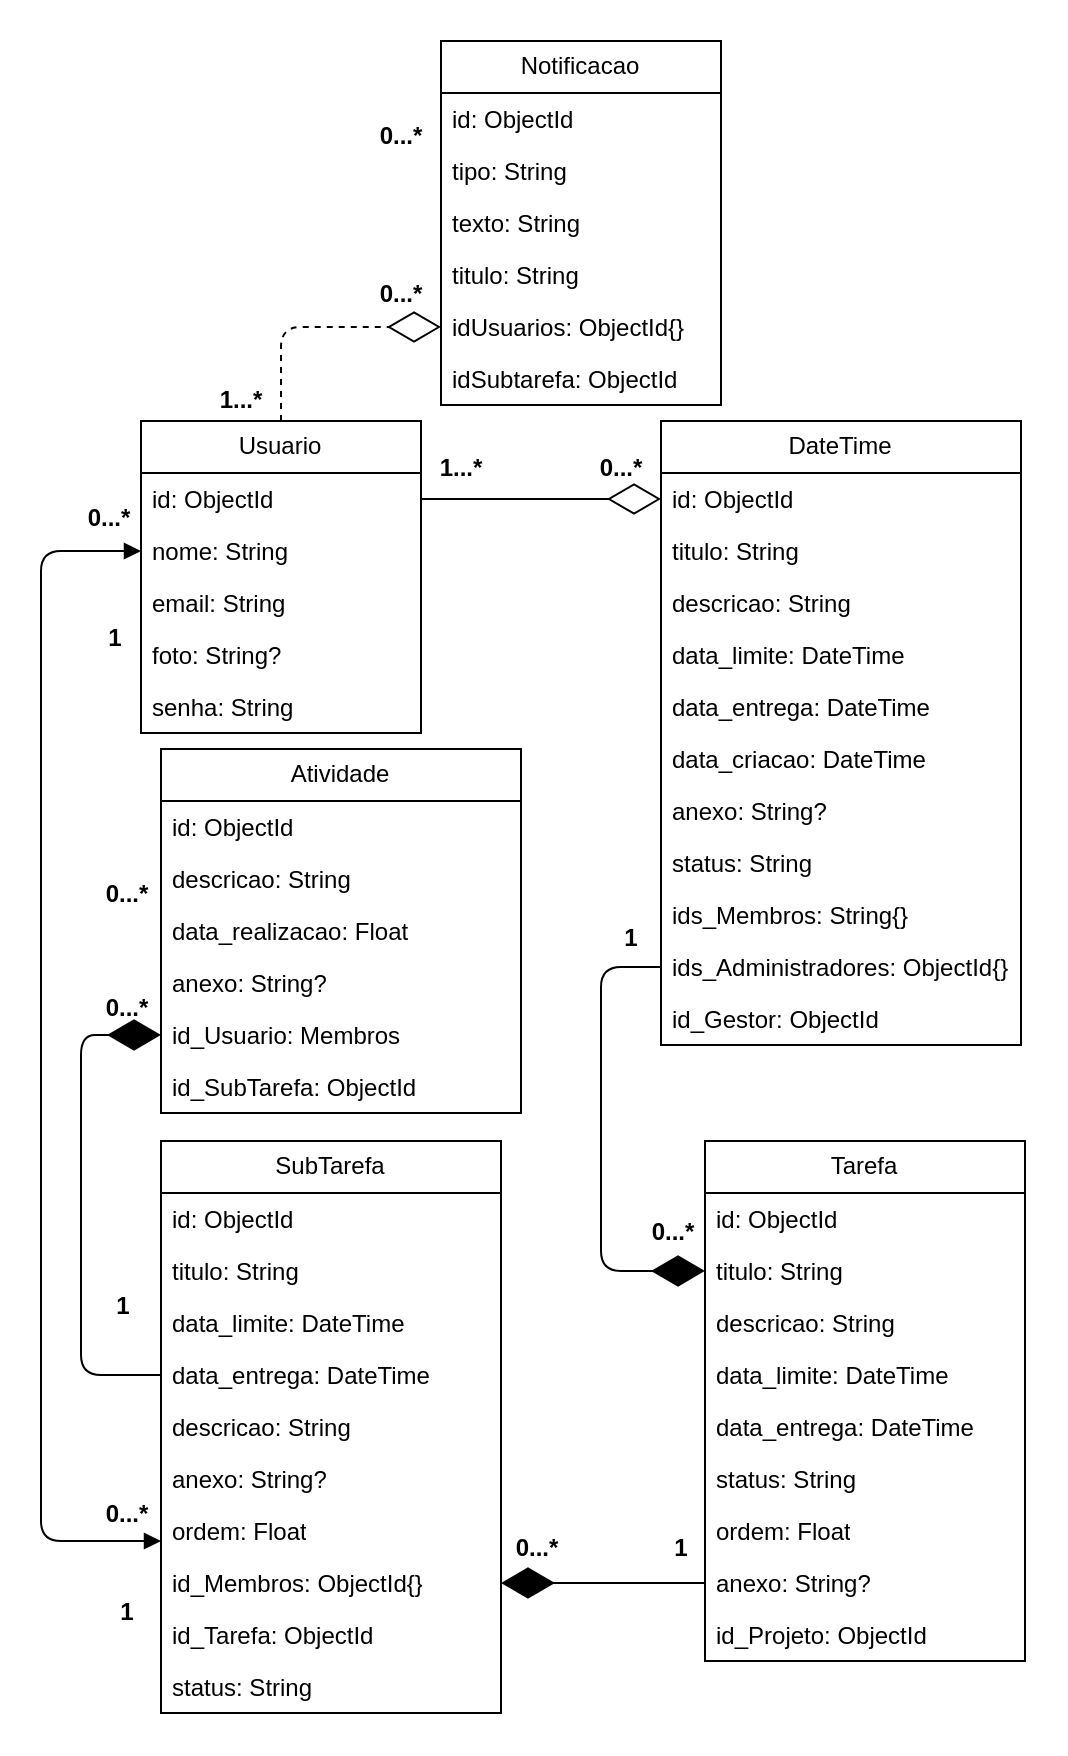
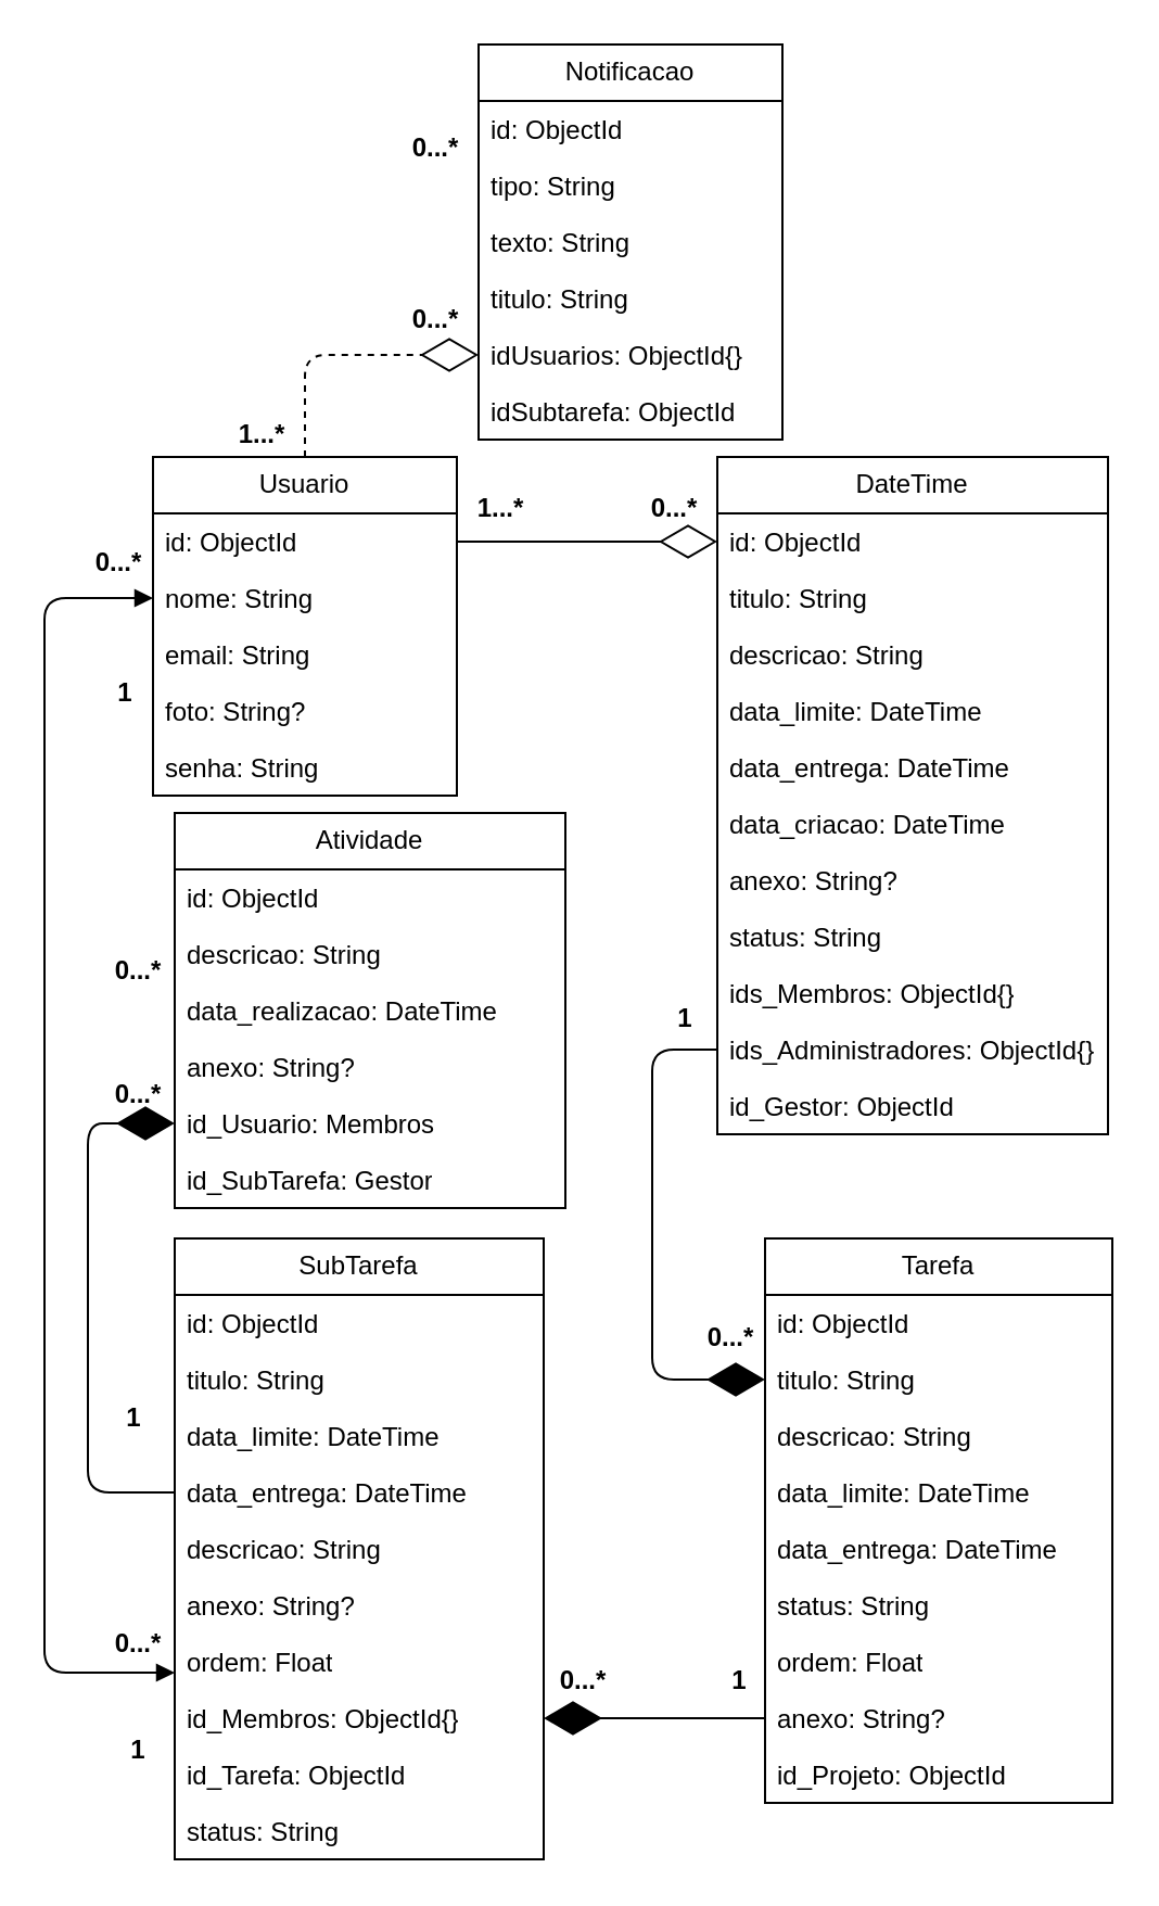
- <mxCell id="38" value="ids_Membros: String{}" style="text;strokeColor=none;fillColor=none;align=left;verticalAlign=top;spacingLeft=4;spacingRight=4;overflow=hidden;rotatable=0;points=[[0,0.5],[1,0.5]];portConstraint=eastwest;whiteSpace=wrap;html=1;" parent="29" vertex="1"><mxGeometry y="234" width="180" height="26" as="geometry" /></mxCell>
+ <mxCell id="38" value="ids_Membros: ObjectId{}" style="text;strokeColor=none;fillColor=none;align=left;verticalAlign=top;spacingLeft=4;spacingRight=4;overflow=hidden;rotatable=0;points=[[0,0.5],[1,0.5]];portConstraint=eastwest;whiteSpace=wrap;html=1;" parent="29" vertex="1"><mxGeometry y="234" width="180" height="26" as="geometry" /></mxCell>
- <mxCell id="53" value="data_realizacao&lt;span style=&quot;background-color: transparent;&quot;&gt;: Float&lt;/span&gt;" style="text;strokeColor=none;fillColor=none;align=left;verticalAlign=top;spacingLeft=4;spacingRight=4;overflow=hidden;rotatable=0;points=[[0,0.5],[1,0.5]];portConstraint=eastwest;whiteSpace=wrap;html=1;" parent="50" vertex="1"><mxGeometry y="78" width="180" height="26" as="geometry" /></mxCell>
+ <mxCell id="53" value="data_realizacao&lt;span style=&quot;background-color: transparent;&quot;&gt;: DateTime&lt;/span&gt;" style="text;strokeColor=none;fillColor=none;align=left;verticalAlign=top;spacingLeft=4;spacingRight=4;overflow=hidden;rotatable=0;points=[[0,0.5],[1,0.5]];portConstraint=eastwest;whiteSpace=wrap;html=1;" parent="50" vertex="1"><mxGeometry y="78" width="180" height="26" as="geometry" /></mxCell>
- <mxCell id="56" value="id_SubTarefa&lt;span style=&quot;background-color: transparent;&quot;&gt;: ObjectId&lt;/span&gt;" style="text;strokeColor=none;fillColor=none;align=left;verticalAlign=top;spacingLeft=4;spacingRight=4;overflow=hidden;rotatable=0;points=[[0,0.5],[1,0.5]];portConstraint=eastwest;whiteSpace=wrap;html=1;" parent="50" vertex="1"><mxGeometry y="156" width="180" height="26" as="geometry" /></mxCell>
+ <mxCell id="56" value="id_SubTarefa&lt;span style=&quot;background-color: transparent;&quot;&gt;: Gestor&lt;/span&gt;" style="text;strokeColor=none;fillColor=none;align=left;verticalAlign=top;spacingLeft=4;spacingRight=4;overflow=hidden;rotatable=0;points=[[0,0.5],[1,0.5]];portConstraint=eastwest;whiteSpace=wrap;html=1;" parent="50" vertex="1"><mxGeometry y="156" width="180" height="26" as="geometry" /></mxCell>
